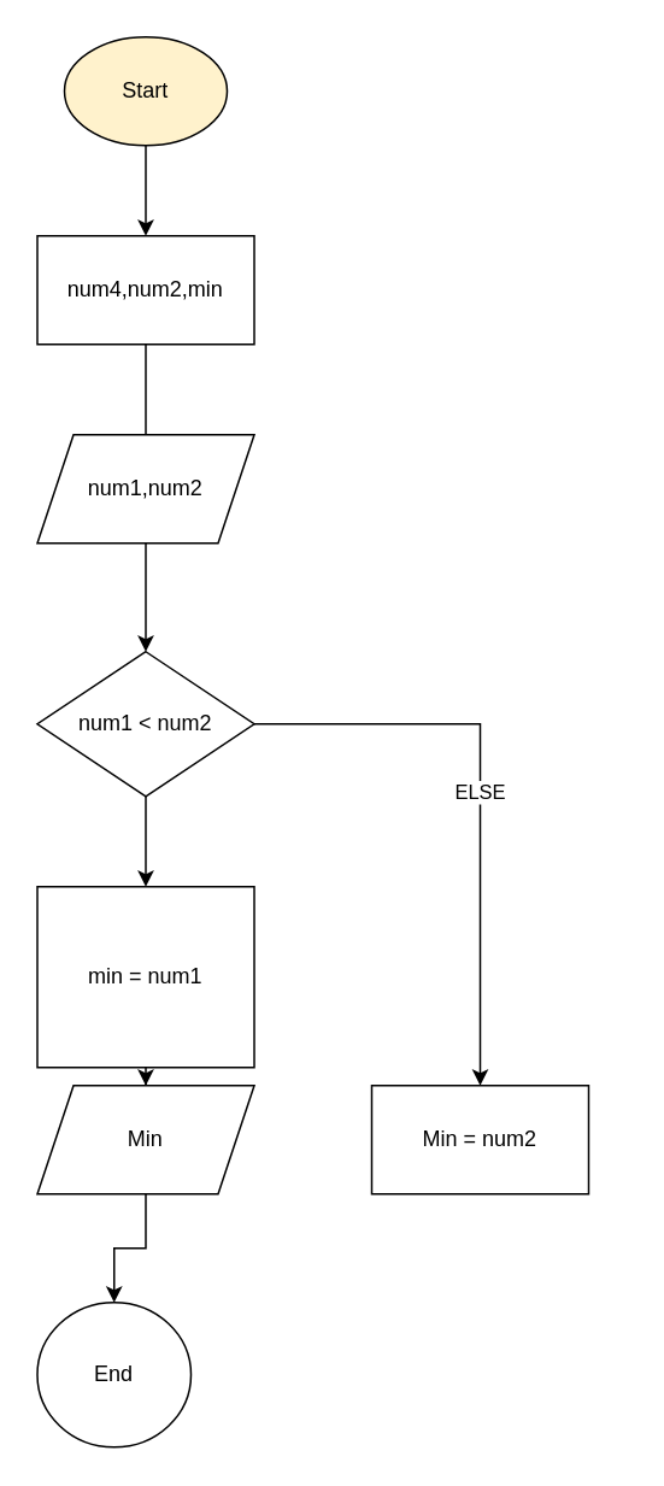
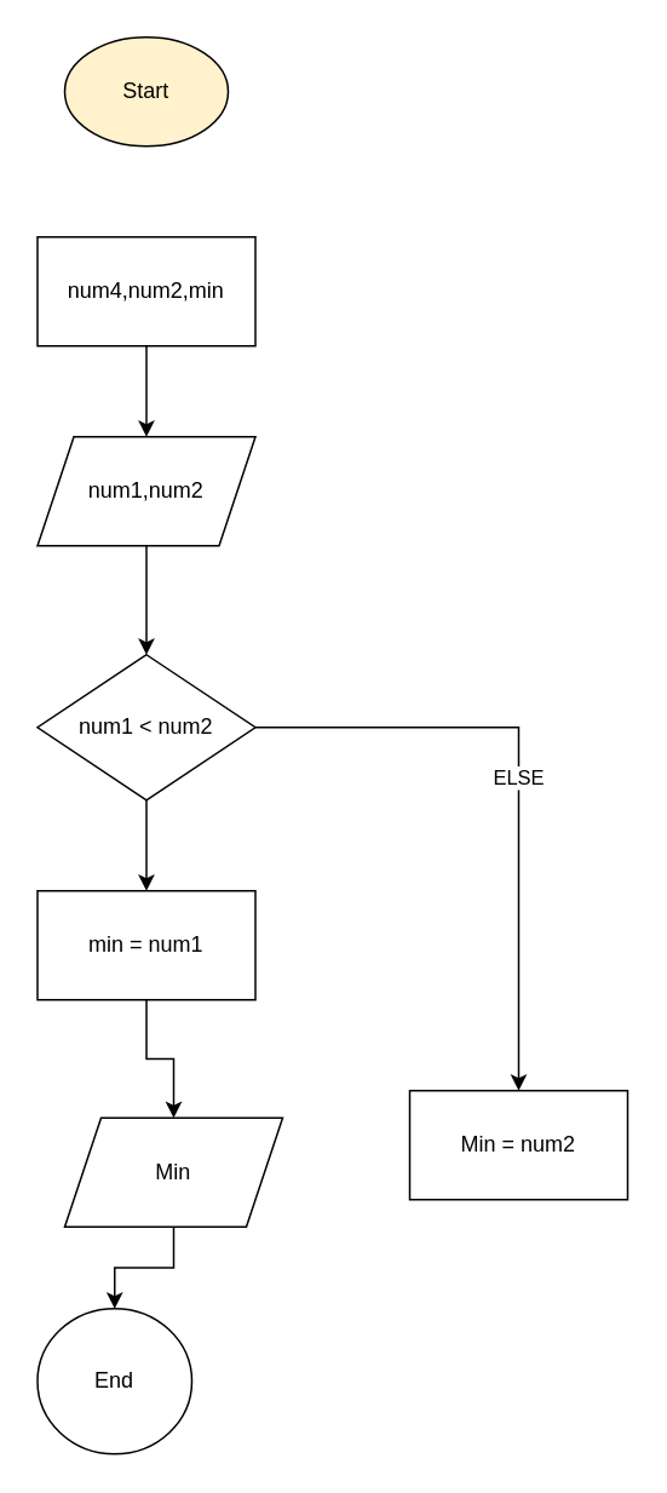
- <mxCell id="2" value="" style="edgeStyle=orthogonalEdgeStyle;rounded=0;orthogonalLoop=1;jettySize=auto;html=1;" edge="1" parent="1" source="3" target="5"><mxGeometry relative="1" as="geometry" /></mxCell>
- <mxCell id="4" value="" style="edgeStyle=orthogonalEdgeStyle;rounded=0;orthogonalLoop=1;jettySize=auto;html=1;endArrow=none;" edge="1" parent="1" source="5" target="7"><mxGeometry relative="1" as="geometry" /></mxCell>
+ <mxCell id="4" value="" style="edgeStyle=orthogonalEdgeStyle;rounded=0;orthogonalLoop=1;jettySize=auto;html=1;" edge="1" parent="1" source="5" target="7"><mxGeometry relative="1" as="geometry" /></mxCell>
- <mxCell id="12" value="min = num1" style="rounded=0;whiteSpace=wrap;html=1;" vertex="1" parent="1"><mxGeometry x="20" y="490" width="120" height="100" as="geometry" /></mxCell>
+ <mxCell id="12" value="min = num1" style="rounded=0;whiteSpace=wrap;html=1;" vertex="1" parent="1"><mxGeometry x="20" y="490" width="120" height="60" as="geometry" /></mxCell>
- <mxCell id="14" value="Min" style="shape=parallelogram;perimeter=parallelogramPerimeter;whiteSpace=wrap;html=1;fixedSize=1;" vertex="1" parent="1"><mxGeometry x="20" y="600" width="120" height="60" as="geometry" /></mxCell>
+ <mxCell id="14" value="Min" style="shape=parallelogram;perimeter=parallelogramPerimeter;whiteSpace=wrap;html=1;fixedSize=1;" vertex="1" parent="1"><mxGeometry x="35" y="615" width="120" height="60" as="geometry" /></mxCell>
- <mxCell id="16" value="Min = num2" style="rounded=0;whiteSpace=wrap;html=1;" vertex="1" parent="1"><mxGeometry x="205" y="600" width="120" height="60" as="geometry" /></mxCell>
+ <mxCell id="16" value="Min = num2" style="rounded=0;whiteSpace=wrap;html=1;" vertex="1" parent="1"><mxGeometry x="225" y="600" width="120" height="60" as="geometry" /></mxCell>
